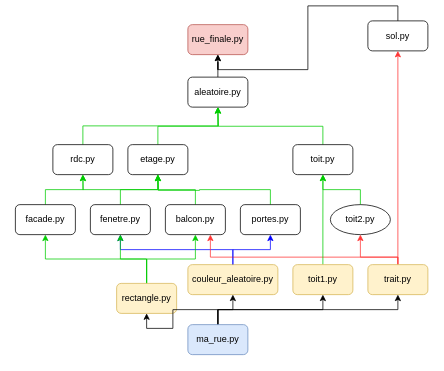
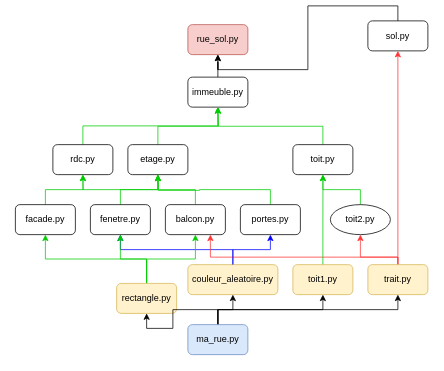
- <mxCell id="3" value="rue_finale.py" style="rounded=1;whiteSpace=wrap;html=1;fillColor=#f8cecc;strokeColor=#b85450;" parent="1" vertex="1"><mxGeometry x="250" y="25" width="80" height="40" as="geometry" /></mxCell>
+ <mxCell id="3" value="rue_sol.py" style="rounded=1;whiteSpace=wrap;html=1;fillColor=#f8cecc;strokeColor=#b85450;" parent="1" vertex="1"><mxGeometry x="250" y="25" width="80" height="40" as="geometry" /></mxCell>
- <mxCell id="4" value="aleatoire.py" style="rounded=1;whiteSpace=wrap;html=1;" parent="1" vertex="1"><mxGeometry x="250" y="95" width="80" height="40" as="geometry" /></mxCell>
+ <mxCell id="4" value="immeuble.py" style="rounded=1;whiteSpace=wrap;html=1;" parent="1" vertex="1"><mxGeometry x="250" y="95" width="80" height="40" as="geometry" /></mxCell>
